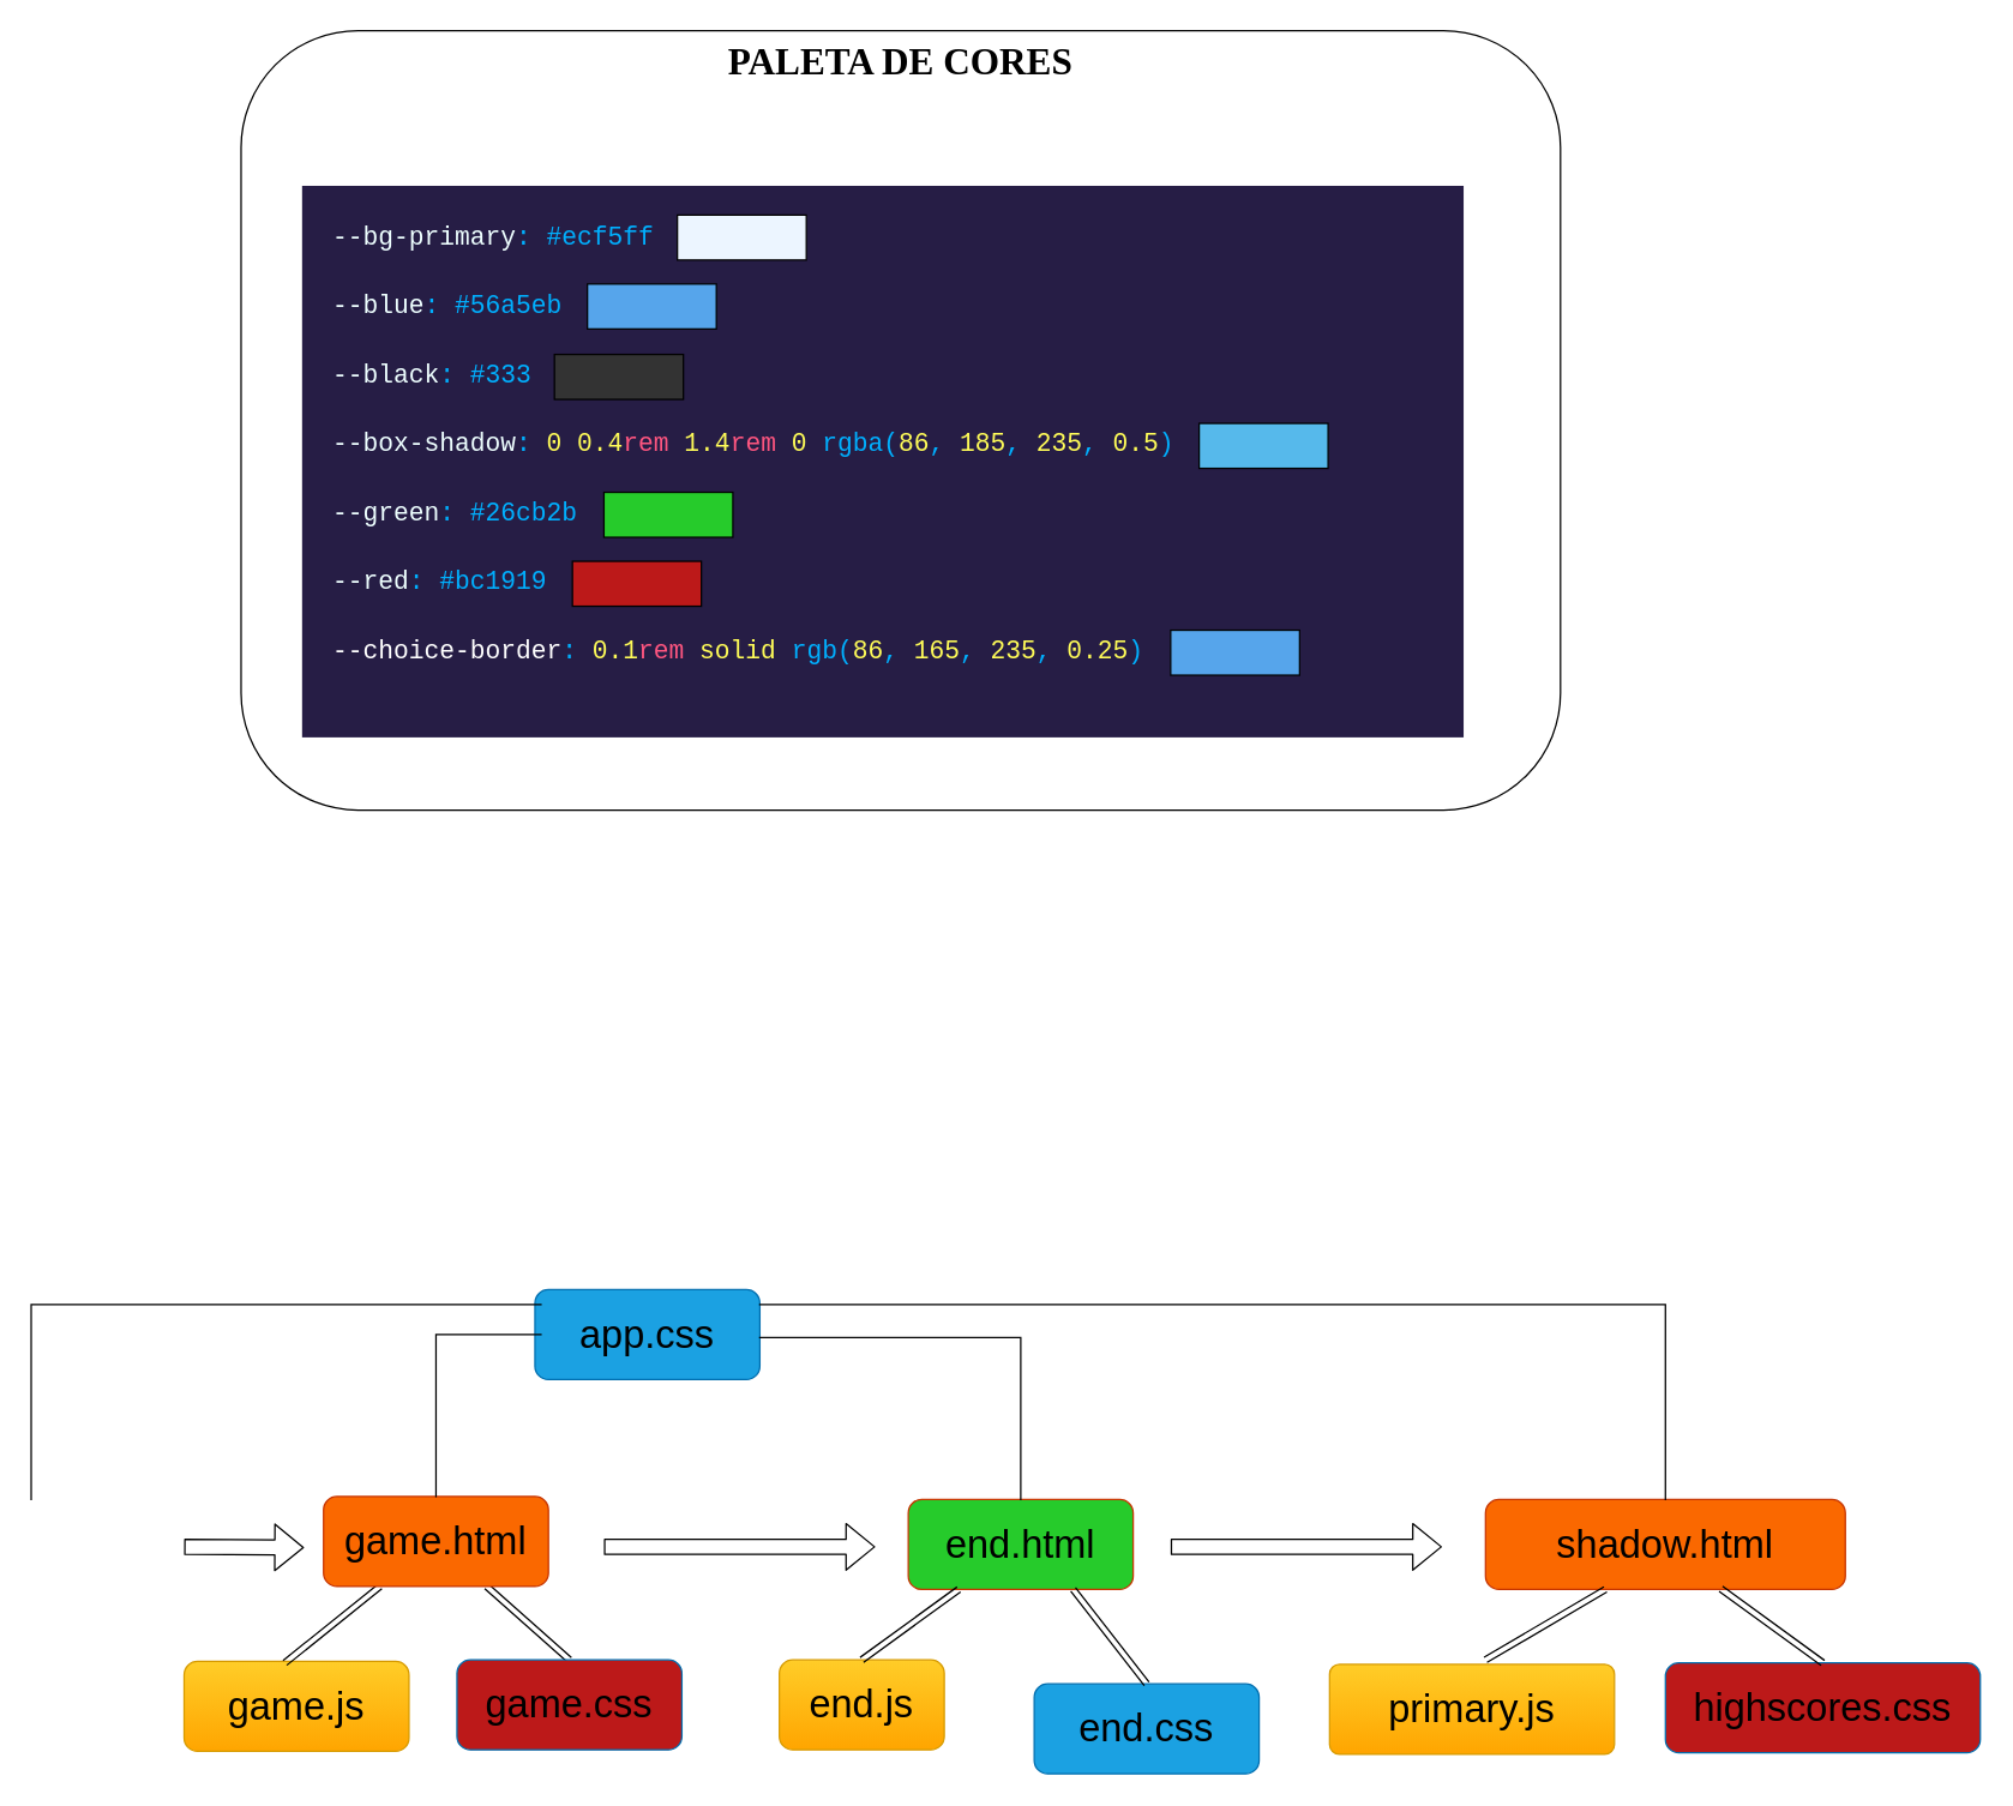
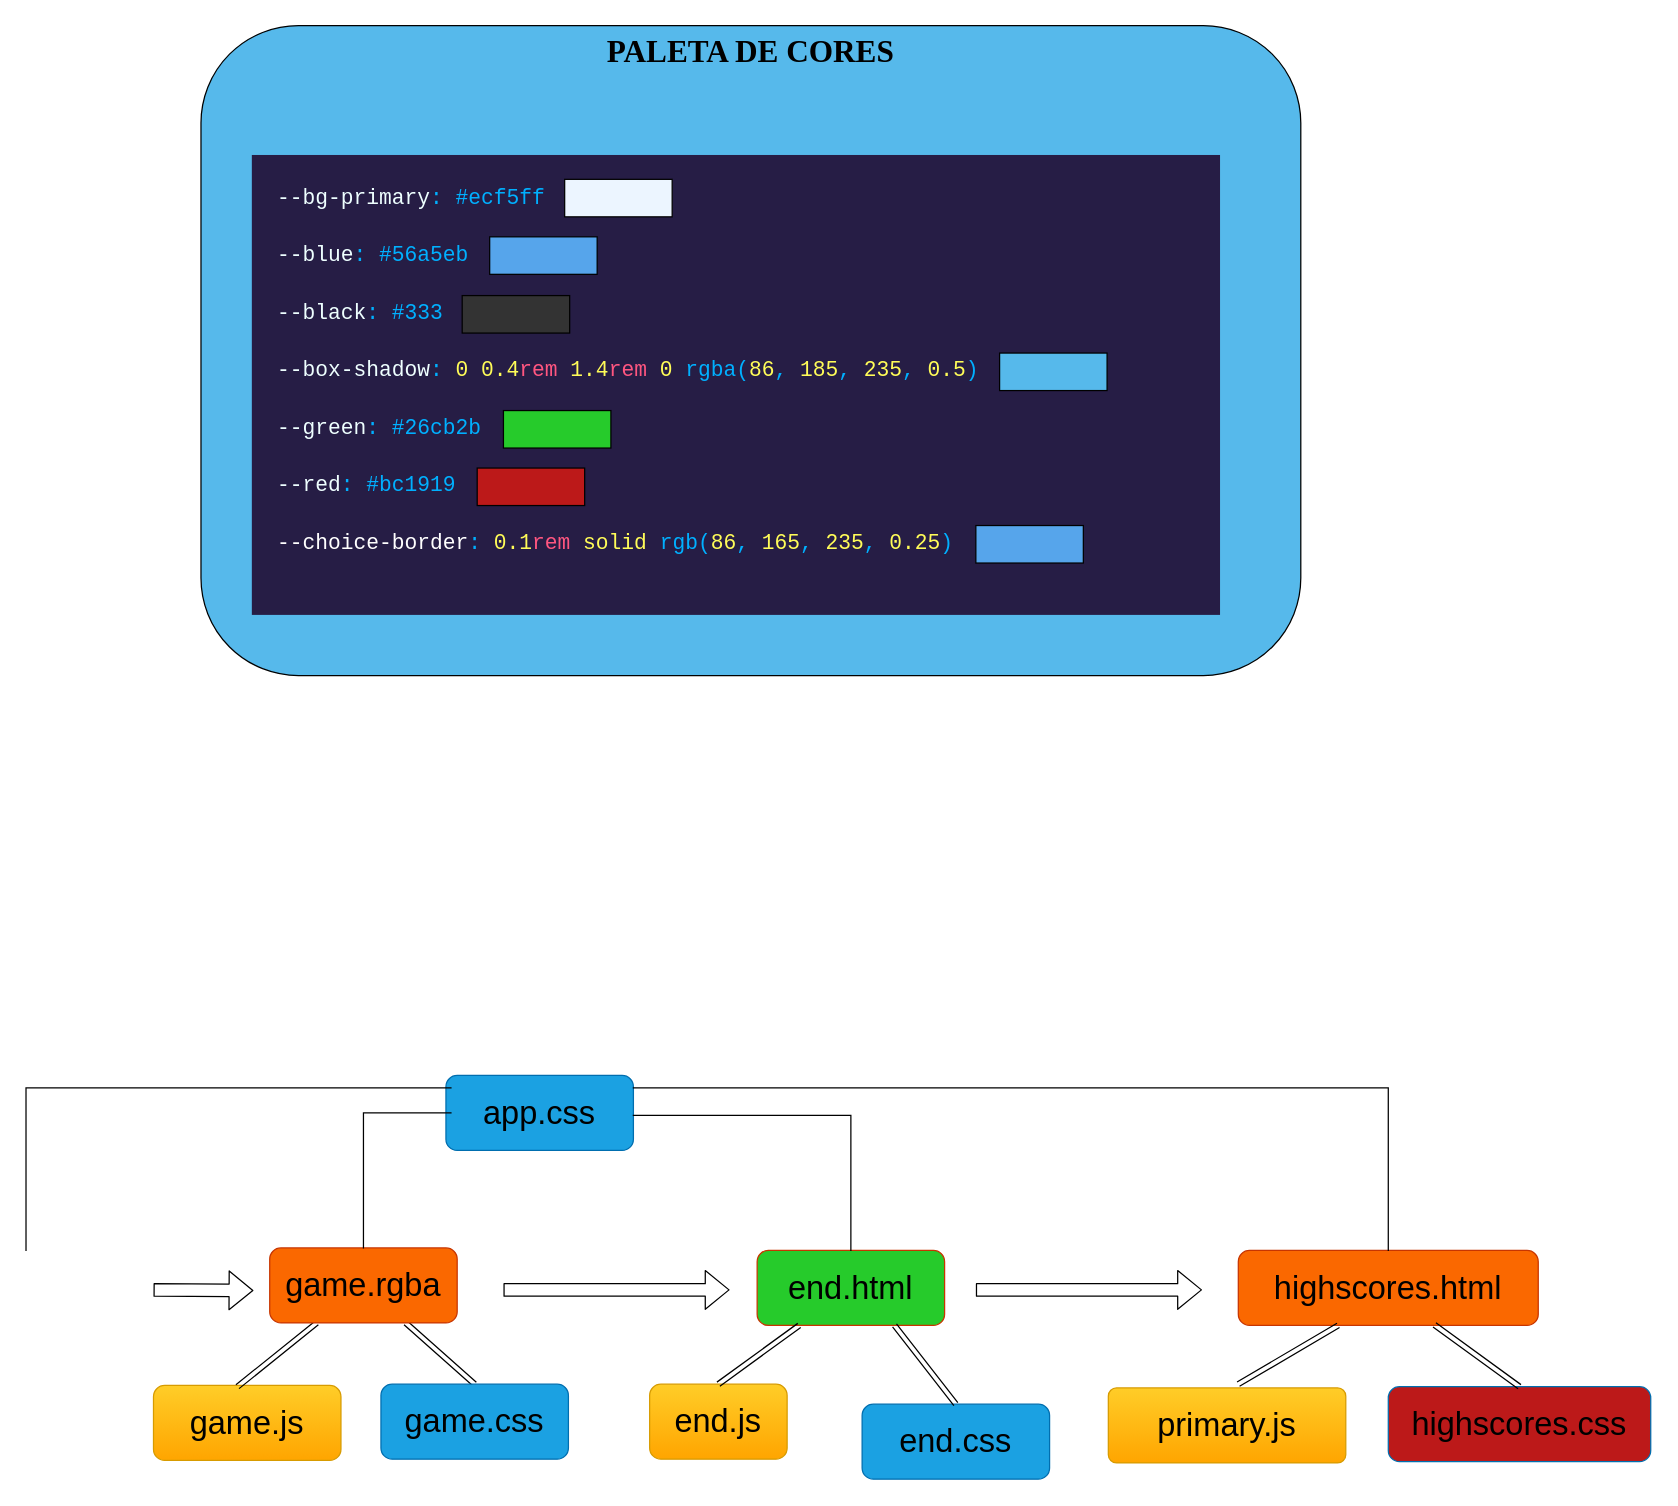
- <mxCell id="2" value="&lt;font style=&quot;font-size: 25px;&quot;&gt;PALETA DE CORES&lt;br&gt;&lt;/font&gt;" style="rounded=1;whiteSpace=wrap;html=1;fontFamily=Verdana;fontStyle=1;labelBorderColor=none;labelBackgroundColor=none;verticalAlign=top;" parent="1" vertex="1"><mxGeometry x="160" y="20" width="880" height="520" as="geometry" /></mxCell>
+ <mxCell id="2" value="&lt;font style=&quot;font-size: 25px;&quot;&gt;PALETA DE CORES&lt;br&gt;&lt;/font&gt;" style="rounded=1;whiteSpace=wrap;html=1;fontFamily=Verdana;fontStyle=1;labelBorderColor=none;labelBackgroundColor=none;verticalAlign=top;fillColor=#56b9eb;" parent="1" vertex="1"><mxGeometry x="160" y="20" width="880" height="520" as="geometry" /></mxCell>
- <mxCell id="9" value="game.html" style="rounded=1;whiteSpace=wrap;html=1;fontSize=26;labelBackgroundColor=none;fillColor=#fa6800;fontColor=#000000;strokeColor=#C73500;" parent="1" vertex="1"><mxGeometry x="215" y="998" width="150" height="60" as="geometry" /></mxCell>
+ <mxCell id="9" value="game.rgba" style="rounded=1;whiteSpace=wrap;html=1;fontSize=26;labelBackgroundColor=none;fillColor=#fa6800;fontColor=#000000;strokeColor=#C73500;" parent="1" vertex="1"><mxGeometry x="215" y="998" width="150" height="60" as="geometry" /></mxCell>
- <mxCell id="10" value="shadow.html" style="rounded=1;whiteSpace=wrap;html=1;fontSize=26;labelBackgroundColor=none;fillColor=#fa6800;fontColor=#000000;strokeColor=#C73500;" parent="1" vertex="1"><mxGeometry x="990" y="1000" width="240" height="60" as="geometry" /></mxCell>
+ <mxCell id="10" value="highscores.html" style="rounded=1;whiteSpace=wrap;html=1;fontSize=26;labelBackgroundColor=none;fillColor=#fa6800;fontColor=#000000;strokeColor=#C73500;" parent="1" vertex="1"><mxGeometry x="990" y="1000" width="240" height="60" as="geometry" /></mxCell>
- <mxCell id="11" value="game.css" style="rounded=1;whiteSpace=wrap;html=1;fontSize=26;fillColor=#bc1919;fontColor=#000000;strokeColor=#006EAF;" parent="1" vertex="1"><mxGeometry x="304" y="1107" width="150" height="60" as="geometry" /></mxCell>
+ <mxCell id="11" value="game.css" style="rounded=1;whiteSpace=wrap;html=1;fontSize=26;fillColor=#1ba1e2;fontColor=#000000;strokeColor=#006EAF;" parent="1" vertex="1"><mxGeometry x="304" y="1107" width="150" height="60" as="geometry" /></mxCell>
